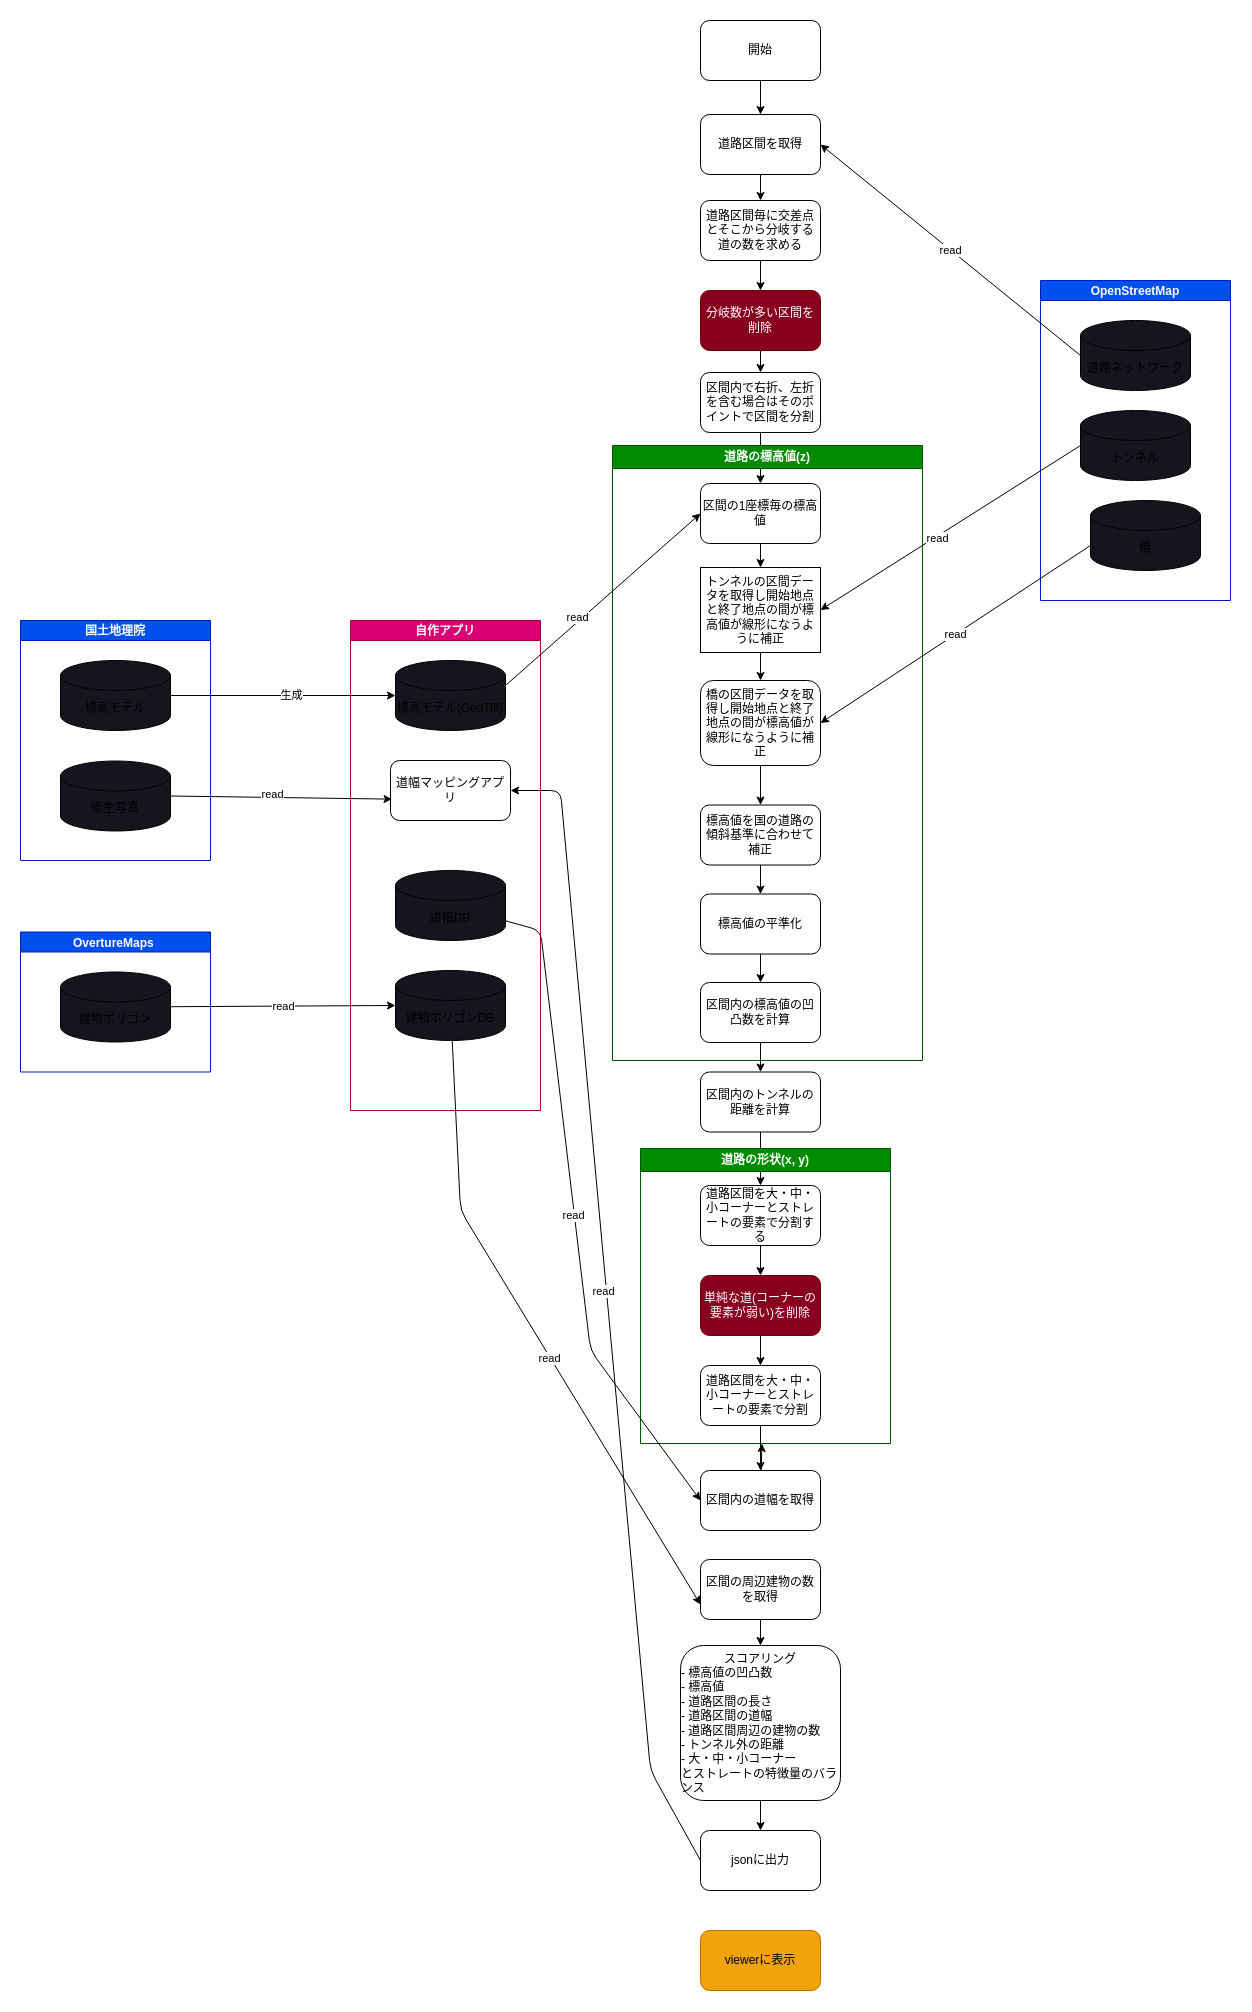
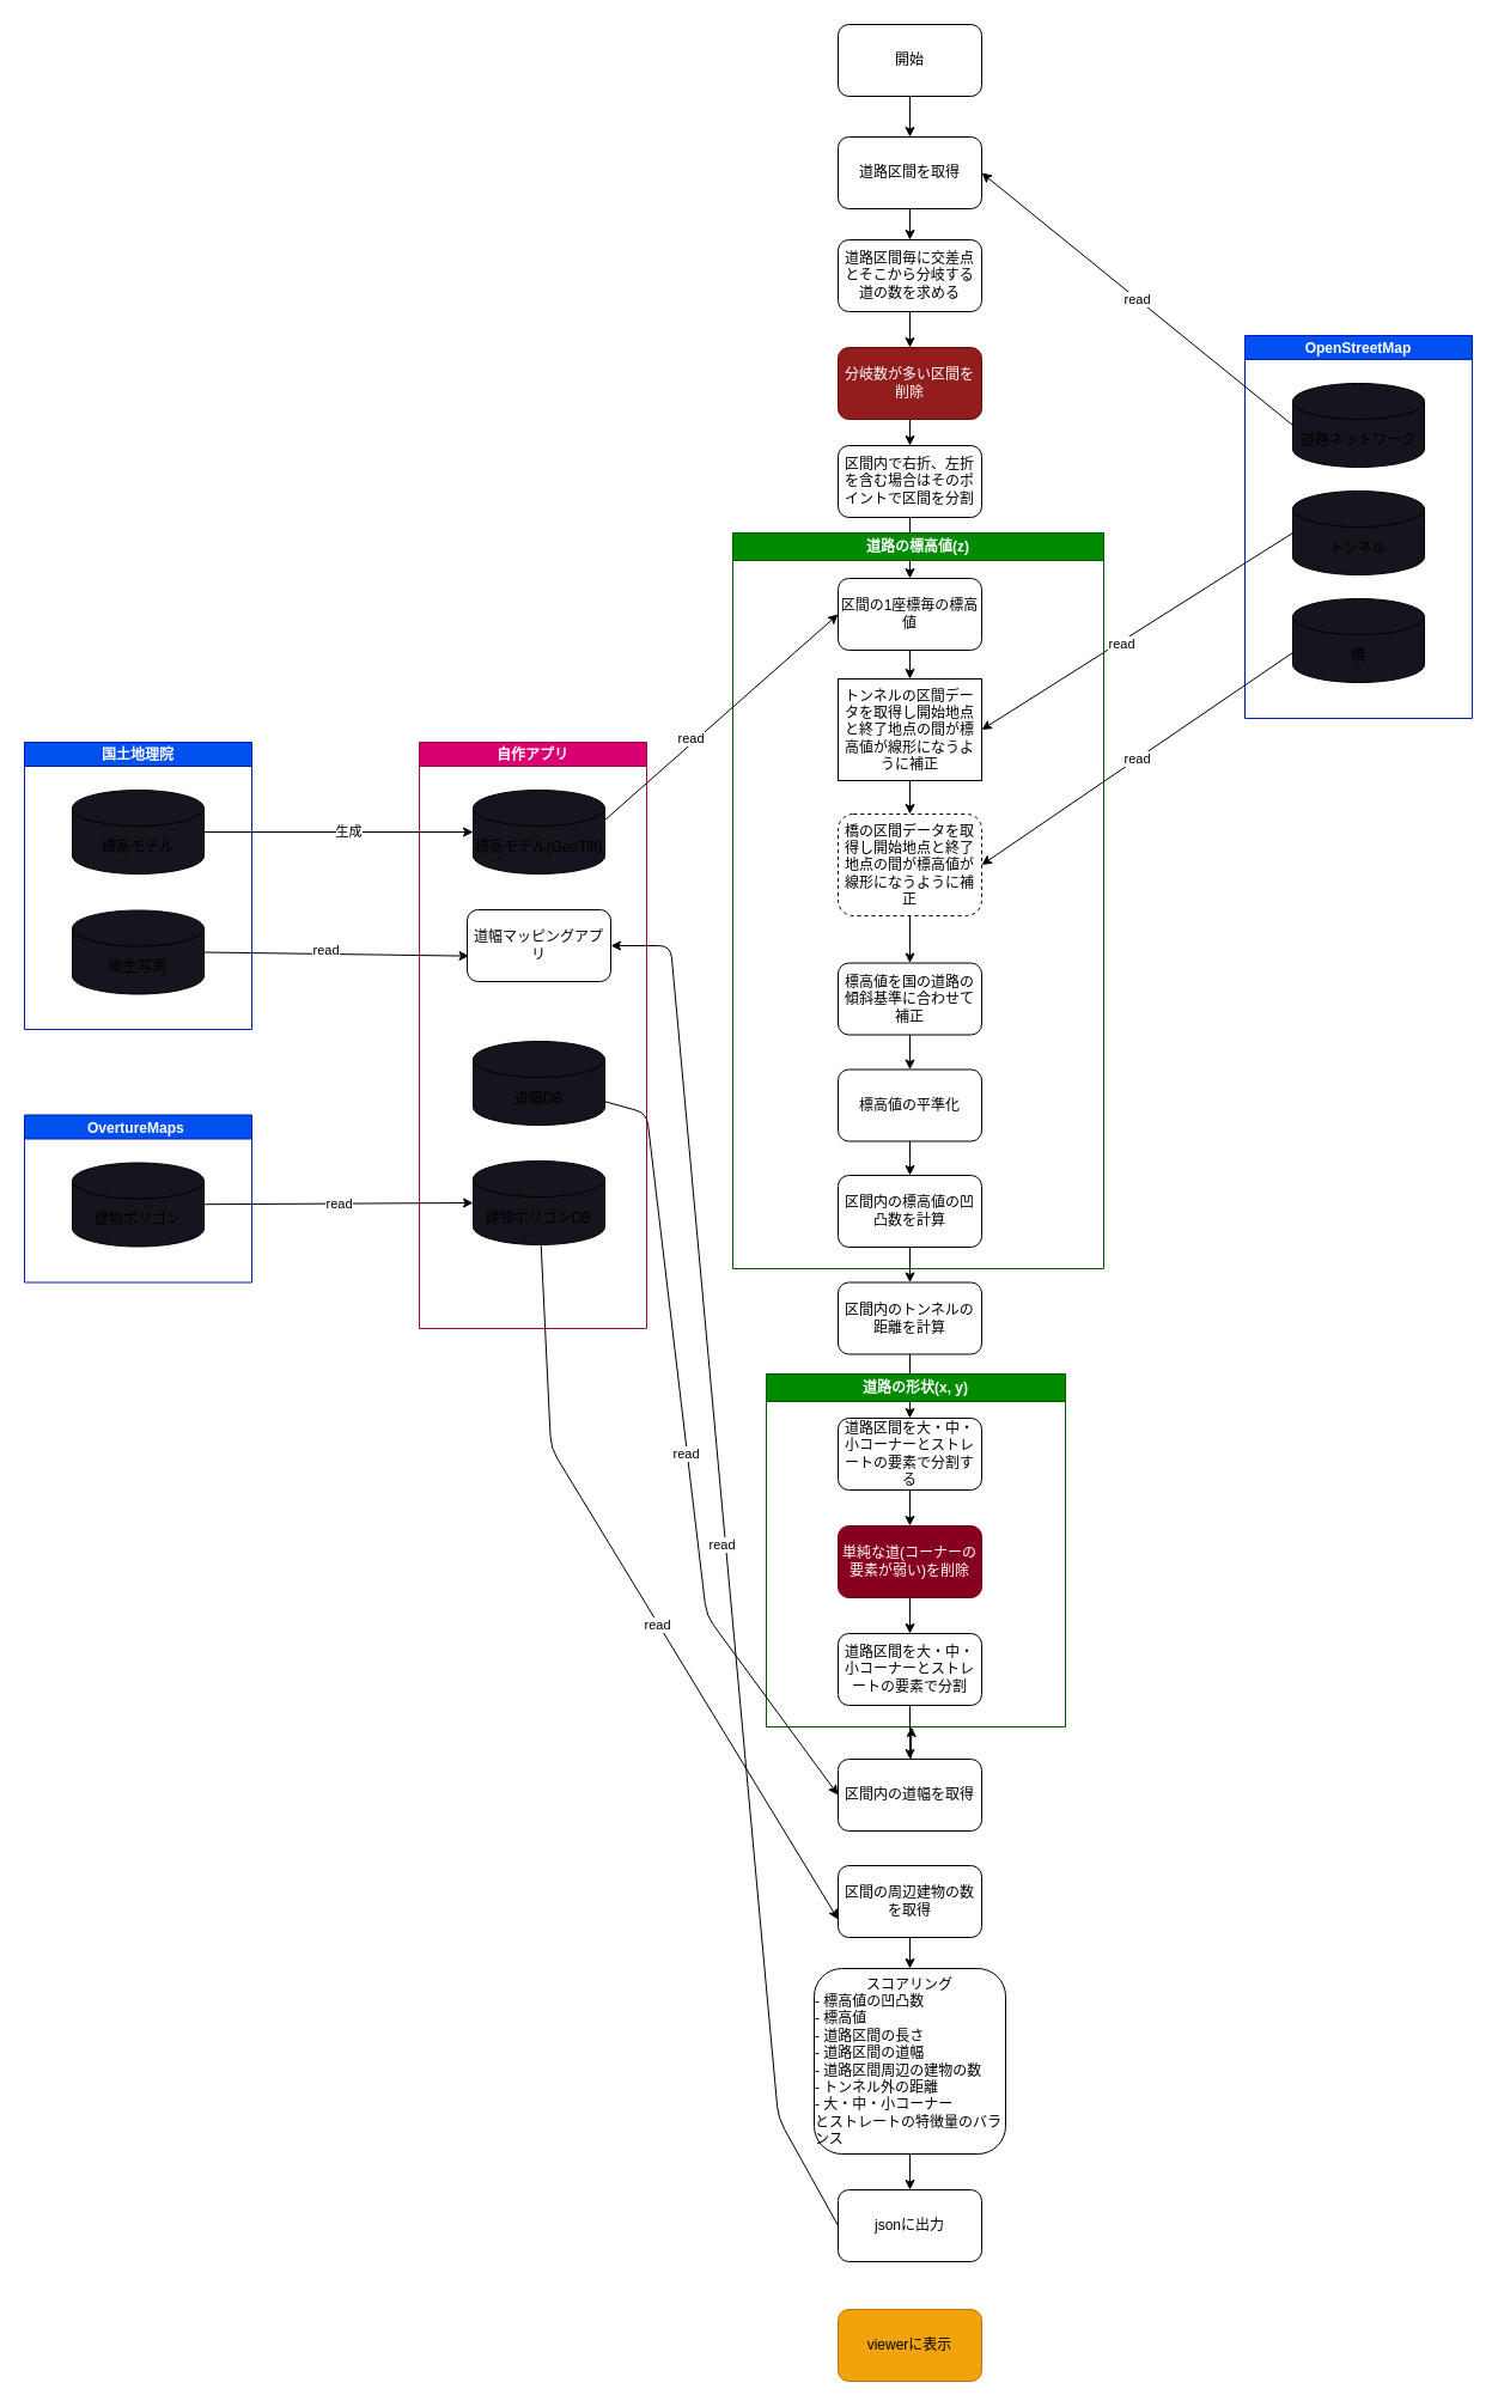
- <mxCell id="9" value="分岐数が多い区間を削除" style="rounded=1;whiteSpace=wrap;html=1;fillColor=#87001f;fontColor=#ffffff;strokeColor=#6F0000;" parent="1" vertex="1"><mxGeometry x="700" y="290" width="120" height="60" as="geometry" /></mxCell>
+ <mxCell id="9" value="分岐数が多い区間を削除" style="rounded=1;whiteSpace=wrap;html=1;fillColor=#911D1D;fontColor=#ffffff;strokeColor=#6F0000;" parent="1" vertex="1"><mxGeometry x="700" y="290" width="120" height="60" as="geometry" /></mxCell>
- <mxCell id="37" value="橋" style="shape=cylinder3;whiteSpace=wrap;html=1;boundedLbl=1;backgroundOutline=1;size=15;fillColor=#18141D;" parent="34" vertex="1"><mxGeometry x="50" y="220" width="110" height="70" as="geometry" /></mxCell>
+ <mxCell id="37" value="橋" style="shape=cylinder3;whiteSpace=wrap;html=1;boundedLbl=1;backgroundOutline=1;size=15;fillColor=#18141D;" parent="34" vertex="1"><mxGeometry x="40" y="220" width="110" height="70" as="geometry" /></mxCell>
- <mxCell id="17" value="橋の区間データを取得し開始地点と終了地点の間が標高値が線形になうように補正" style="whiteSpace=wrap;html=1;rounded=1;" parent="1" vertex="1"><mxGeometry x="700" y="680" width="120" height="85" as="geometry" /></mxCell>
+ <mxCell id="17" value="橋の区間データを取得し開始地点と終了地点の間が標高値が線形になうように補正" style="whiteSpace=wrap;html=1;rounded=1;dashed=1;" parent="1" vertex="1"><mxGeometry x="700" y="680" width="120" height="85" as="geometry" /></mxCell>
